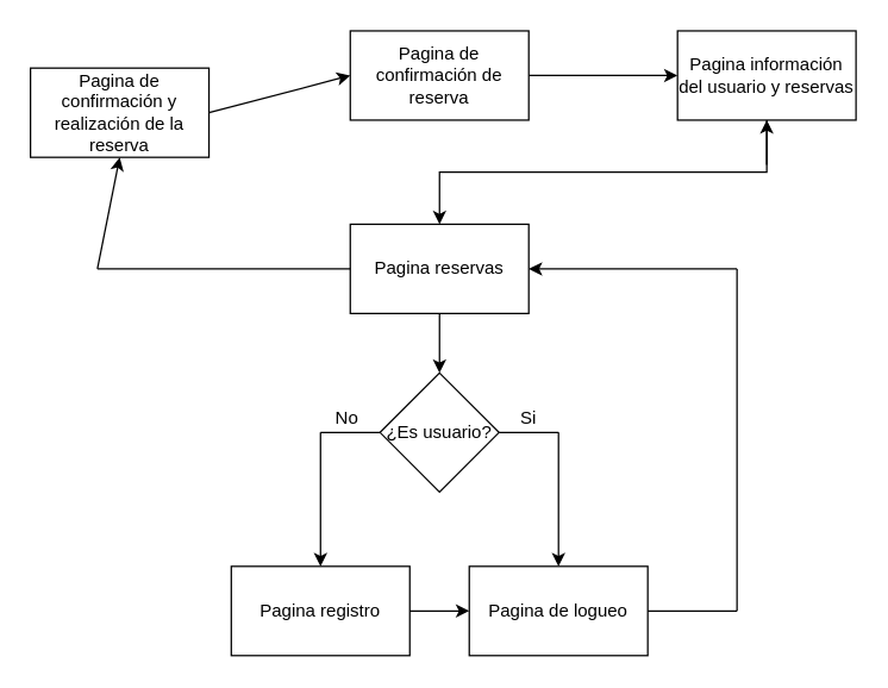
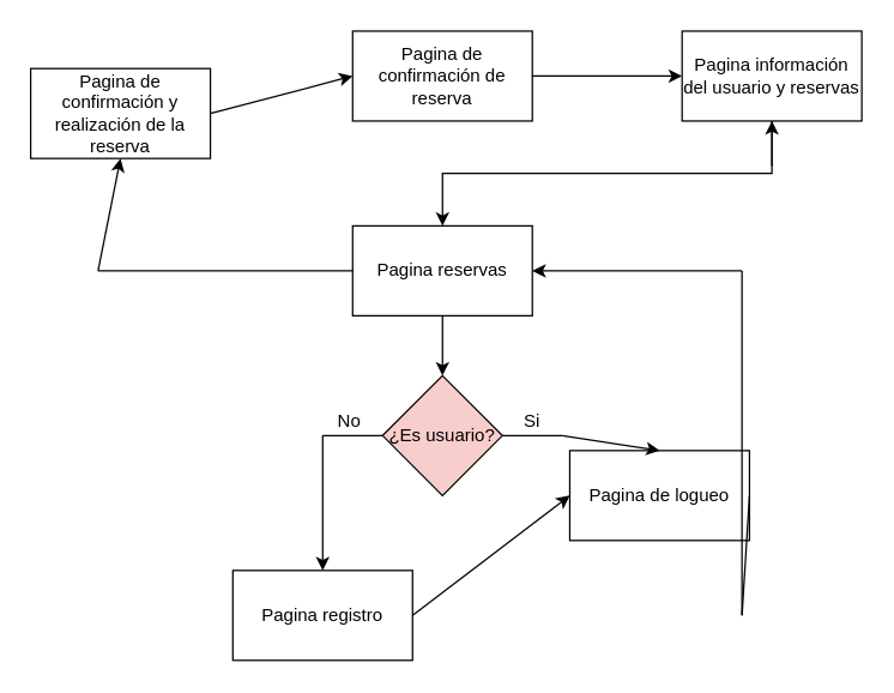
- <mxCell id="9" value="¿Es usuario?" style="rhombus;whiteSpace=wrap;html=1;" parent="1" vertex="1"><mxGeometry x="255" y="250" width="80" height="80" as="geometry" /></mxCell>
+ <mxCell id="9" value="¿Es usuario?" style="rhombus;whiteSpace=wrap;html=1;fillColor=#f8cecc;" parent="1" vertex="1"><mxGeometry x="255" y="250" width="80" height="80" as="geometry" /></mxCell>
- <mxCell id="4" value="Pagina de logueo" style="rounded=0;whiteSpace=wrap;html=1;" parent="1" vertex="1"><mxGeometry x="315" y="380" width="120" height="60" as="geometry" /></mxCell>
+ <mxCell id="4" value="Pagina de logueo" style="rounded=0;whiteSpace=wrap;html=1;" parent="1" vertex="1"><mxGeometry x="380" y="300" width="120" height="60" as="geometry" /></mxCell>
